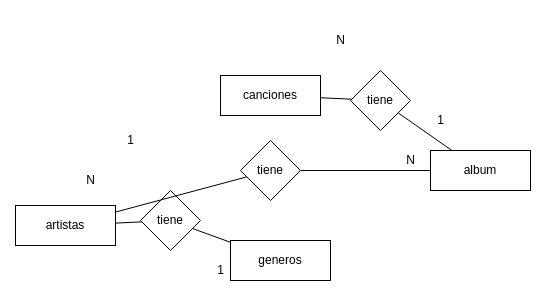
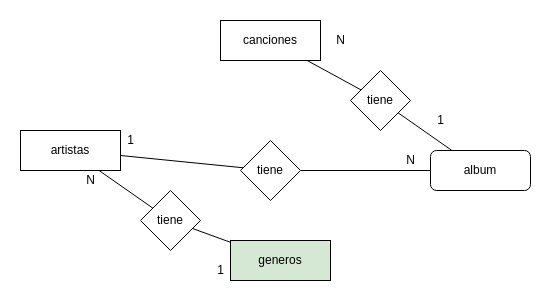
- <mxCell id="2" value="canciones" style="whiteSpace=wrap;html=1;" parent="1" vertex="1"><mxGeometry x="220" y="75" width="100" height="40" as="geometry" /></mxCell>
+ <mxCell id="2" value="canciones" style="whiteSpace=wrap;html=1;" parent="1" vertex="1"><mxGeometry x="220" y="20" width="100" height="40" as="geometry" /></mxCell>
- <mxCell id="5" value="album" style="whiteSpace=wrap;html=1;" parent="1" vertex="1"><mxGeometry x="430" y="150" width="100" height="40" as="geometry" /></mxCell>
+ <mxCell id="5" value="album" style="whiteSpace=wrap;html=1;rounded=1;" parent="1" vertex="1"><mxGeometry x="430" y="150" width="100" height="40" as="geometry" /></mxCell>
- <mxCell id="4" value="artistas" style="whiteSpace=wrap;html=1;" parent="1" vertex="1"><mxGeometry x="15" y="205" width="100" height="40" as="geometry" /></mxCell>
+ <mxCell id="4" value="artistas" style="whiteSpace=wrap;html=1;" parent="1" vertex="1"><mxGeometry x="20" y="130" width="100" height="40" as="geometry" /></mxCell>
- <mxCell id="6" value="generos" style="whiteSpace=wrap;html=1;" parent="1" vertex="1"><mxGeometry x="230" y="240" width="100" height="40" as="geometry" /></mxCell>
+ <mxCell id="6" value="generos" style="whiteSpace=wrap;html=1;fillColor=#d5e8d4;" parent="1" vertex="1"><mxGeometry x="230" y="240" width="100" height="40" as="geometry" /></mxCell>
